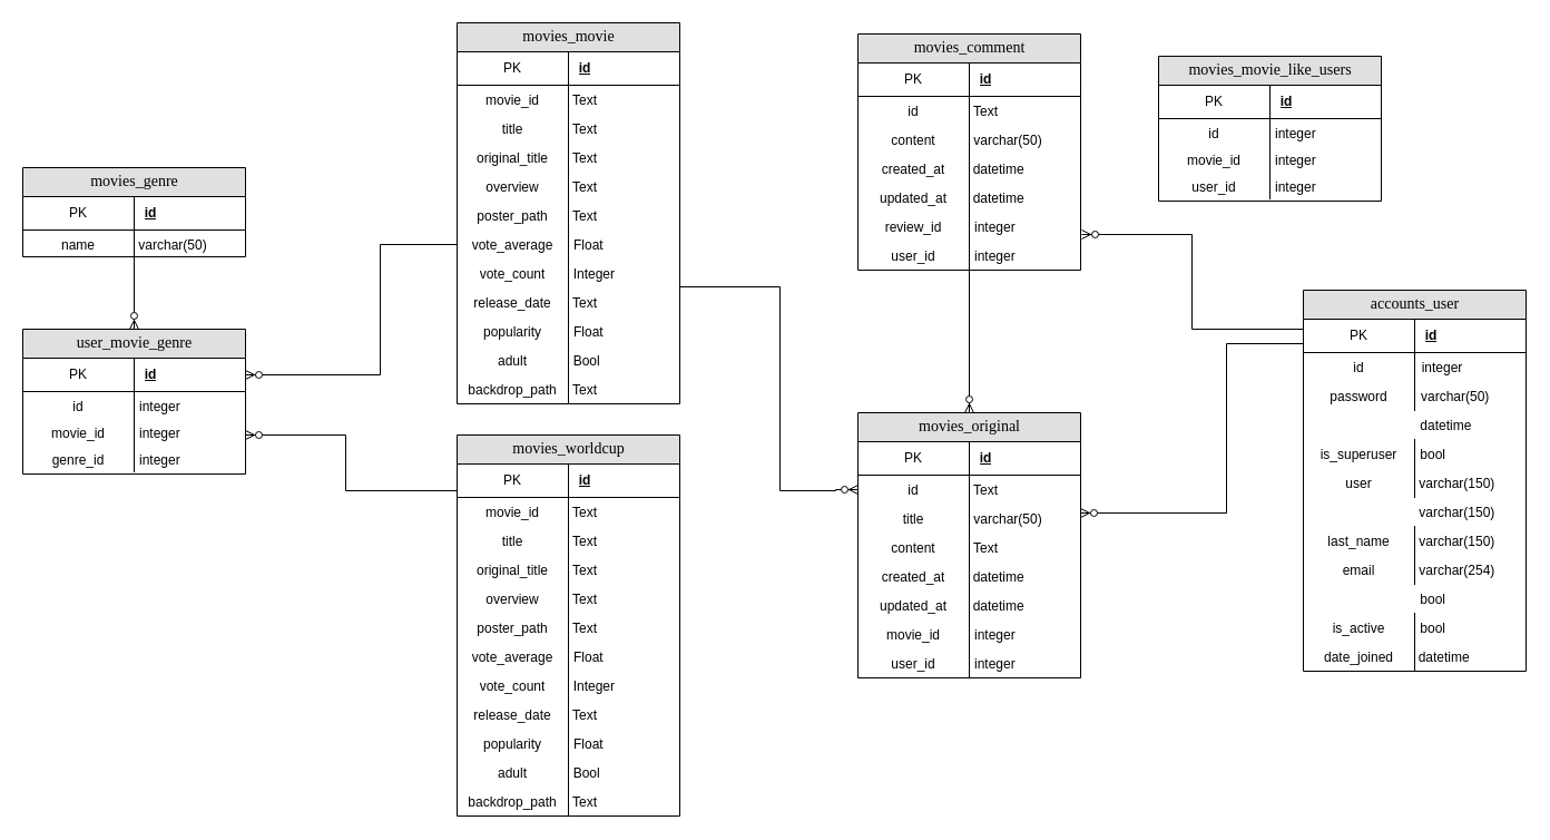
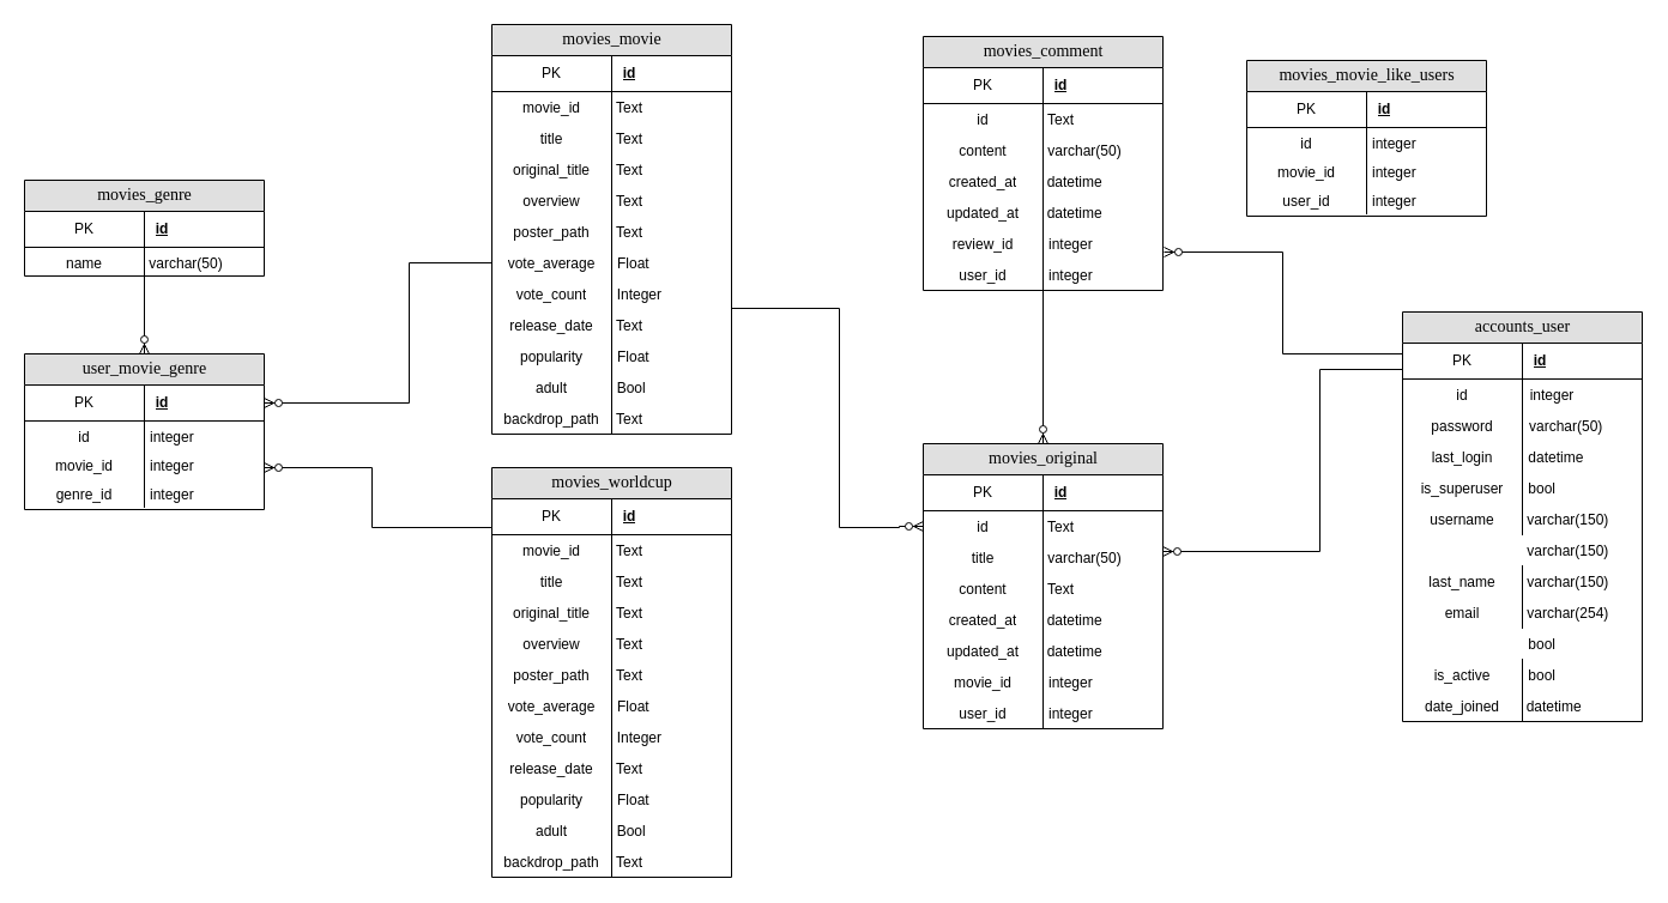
+ <mxCell id="92" value="last_login" style="shape=partialRectangle;top=0;left=0;bottom=0;html=1;fillColor=none;align=center;verticalAlign=top;spacingLeft=4;spacingRight=4;whiteSpace=wrap;overflow=hidden;rotatable=0;points=[];portConstraint=eastwest;part=1;" vertex="1" connectable="0" parent="91"><mxGeometry width="100" height="26" as="geometry" /></mxCell>
- <mxCell id="96" value="user" style="shape=partialRectangle;top=0;left=0;bottom=0;html=1;fillColor=none;align=center;verticalAlign=top;spacingLeft=4;spacingRight=4;whiteSpace=wrap;overflow=hidden;rotatable=0;points=[];portConstraint=eastwest;part=1;" vertex="1" connectable="0" parent="95"><mxGeometry width="100" height="26" as="geometry" /></mxCell>
+ <mxCell id="96" value="username" style="shape=partialRectangle;top=0;left=0;bottom=0;html=1;fillColor=none;align=center;verticalAlign=top;spacingLeft=4;spacingRight=4;whiteSpace=wrap;overflow=hidden;rotatable=0;points=[];portConstraint=eastwest;part=1;" vertex="1" connectable="0" parent="95"><mxGeometry width="100" height="26" as="geometry" /></mxCell>
